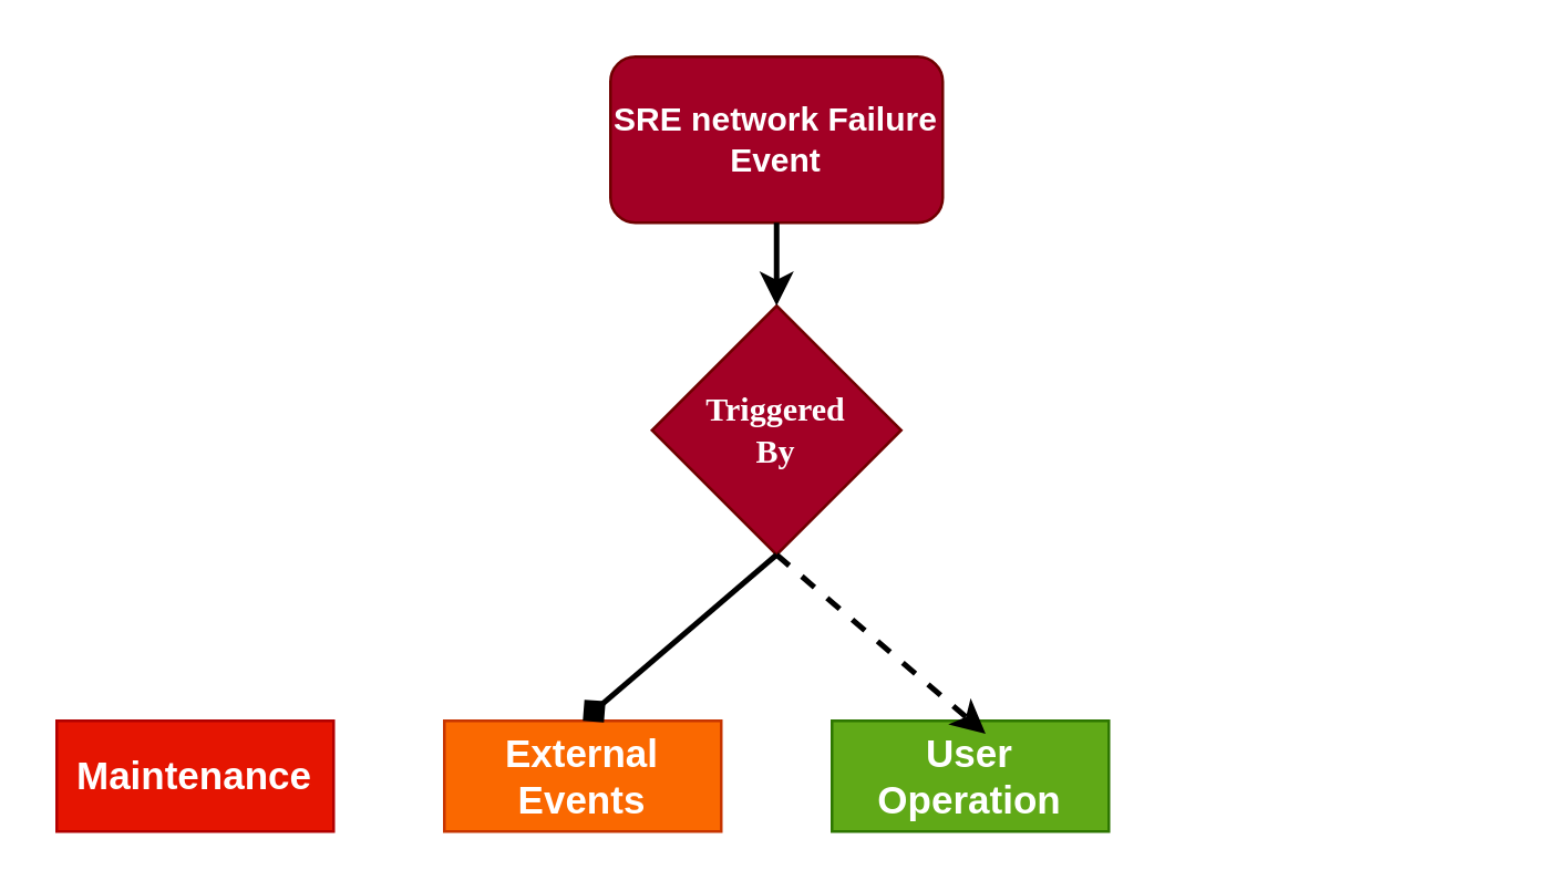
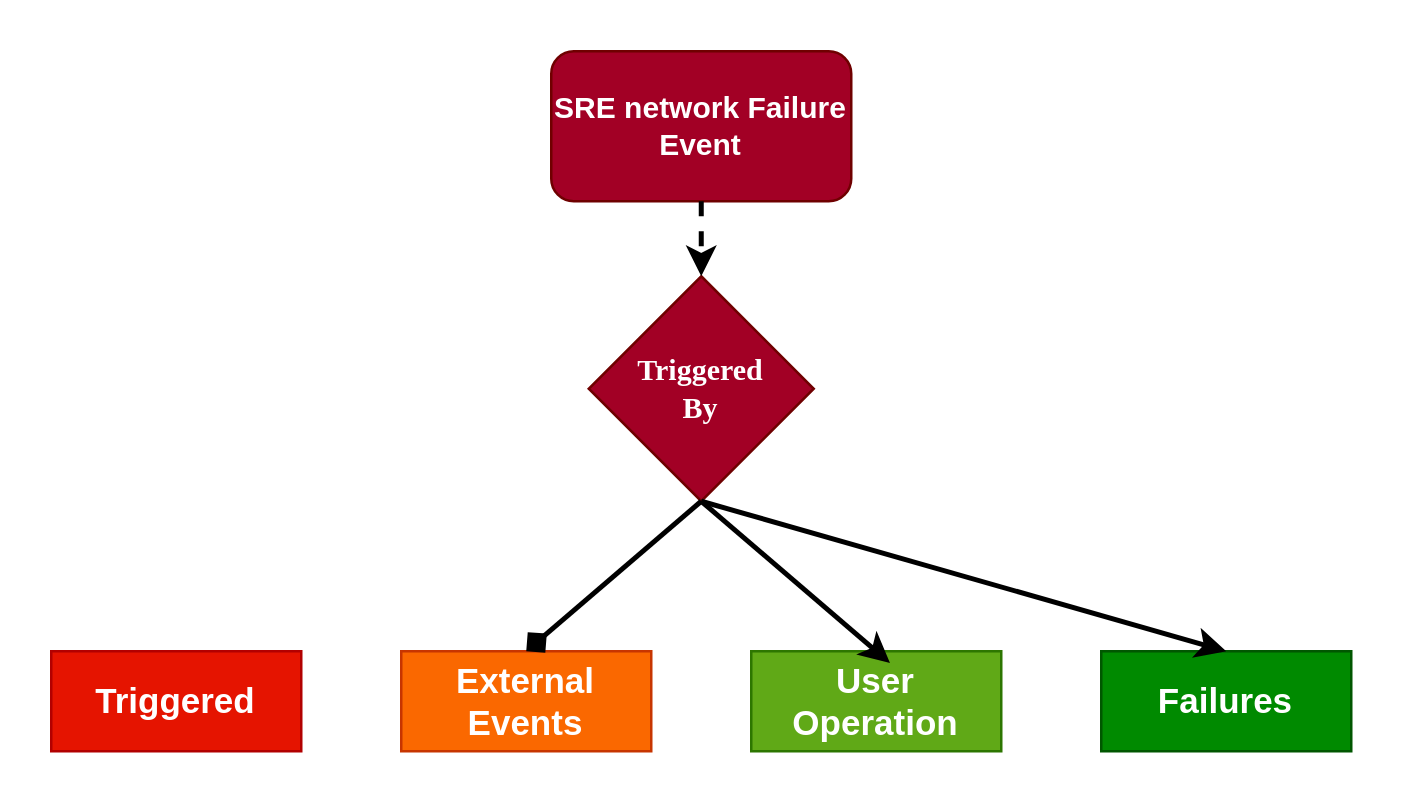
- <mxCell id="8" value="" style="endArrow=classic;html=1;exitX=0.5;exitY=1;exitDx=0;exitDy=0;entryX=0.5;entryY=0;entryDx=0;entryDy=0;strokeWidth=2;" edge="1" parent="1" source="2" target="7"><mxGeometry width="50" height="50" relative="1" as="geometry"><mxPoint x="20" y="380" as="sourcePoint" /><mxPoint x="70" y="330" as="targetPoint" /></mxGeometry></mxCell>
+ <mxCell id="8" value="" style="endArrow=classic;html=1;exitX=0.5;exitY=1;exitDx=0;exitDy=0;entryX=0.5;entryY=0;entryDx=0;entryDy=0;strokeWidth=2;dashed=1;" edge="1" parent="1" source="2" target="7"><mxGeometry width="50" height="50" relative="1" as="geometry"><mxPoint x="20" y="380" as="sourcePoint" /><mxPoint x="70" y="330" as="targetPoint" /></mxGeometry></mxCell>
- <mxCell id="10" value="" style="endArrow=classic;html=1;exitX=0.5;exitY=1;exitDx=0;exitDy=0;entryX=0.555;entryY=0.117;entryDx=0;entryDy=0;strokeWidth=2;entryPerimeter=0;dashed=1;" edge="1" parent="1" source="7" target="5"><mxGeometry width="50" height="50" relative="1" as="geometry"><mxPoint x="80" y="490" as="sourcePoint" /><mxPoint x="80" y="520" as="targetPoint" /></mxGeometry></mxCell>
+ <mxCell id="10" value="" style="endArrow=classic;html=1;exitX=0.5;exitY=1;exitDx=0;exitDy=0;entryX=0.555;entryY=0.117;entryDx=0;entryDy=0;strokeWidth=2;entryPerimeter=0;" edge="1" parent="1" source="7" target="5"><mxGeometry width="50" height="50" relative="1" as="geometry"><mxPoint x="80" y="490" as="sourcePoint" /><mxPoint x="80" y="520" as="targetPoint" /></mxGeometry></mxCell>
+ <mxCell id="11" value="" style="endArrow=classic;html=1;exitX=0.5;exitY=1;exitDx=0;exitDy=0;entryX=0.5;entryY=0;entryDx=0;entryDy=0;strokeWidth=2;" edge="1" parent="1" source="7" target="6"><mxGeometry width="50" height="50" relative="1" as="geometry"><mxPoint x="110" y="500" as="sourcePoint" /><mxPoint x="110" y="530" as="targetPoint" /></mxGeometry></mxCell>
- <mxCell id="3" value="&lt;pre&gt;&lt;/pre&gt;&lt;b style=&quot;font-size: 14px&quot;&gt;&lt;p&gt;&lt;b&gt;Maintenance&lt;/b&gt;&lt;/p&gt;&lt;/b&gt;" style="rounded=0;whiteSpace=wrap;html=1;fillColor=#e51400;strokeColor=#B20000;fontColor=#ffffff;align=center;" parent="1" vertex="1"><mxGeometry x="20" y="260" width="100" height="40" as="geometry" /></mxCell>
+ <mxCell id="3" value="&lt;pre&gt;&lt;/pre&gt;&lt;b style=&quot;font-size: 14px&quot;&gt;&lt;p&gt;&lt;b&gt;Triggered&lt;/b&gt;&lt;/p&gt;&lt;/b&gt;" style="rounded=0;whiteSpace=wrap;html=1;fillColor=#e51400;strokeColor=#B20000;fontColor=#ffffff;align=center;" parent="1" vertex="1"><mxGeometry x="20" y="260" width="100" height="40" as="geometry" /></mxCell>
+ <mxCell id="6" value="&lt;pre&gt;&lt;/pre&gt;&lt;b style=&quot;font-size: 14px&quot;&gt;&lt;p&gt;&lt;b&gt;Failures&lt;/b&gt;&lt;/p&gt;&lt;/b&gt;" style="rounded=0;whiteSpace=wrap;html=1;fillColor=#008a00;strokeColor=#005700;fontColor=#ffffff;align=center;" vertex="1" parent="1"><mxGeometry x="440" y="260" width="100" height="40" as="geometry" /></mxCell>
